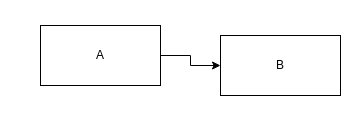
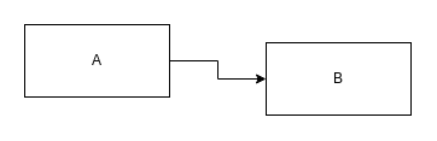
- <mxCell id="3" value="A" style="rounded=0;whiteSpace=wrap;html=1;" vertex="1" parent="1"><mxGeometry x="40" y="25" width="120" height="60" as="geometry" /></mxCell>
+ <mxCell id="3" value="A" style="rounded=0;whiteSpace=wrap;html=1;" vertex="1" parent="1"><mxGeometry x="20" y="20" width="120" height="60" as="geometry" /></mxCell>
